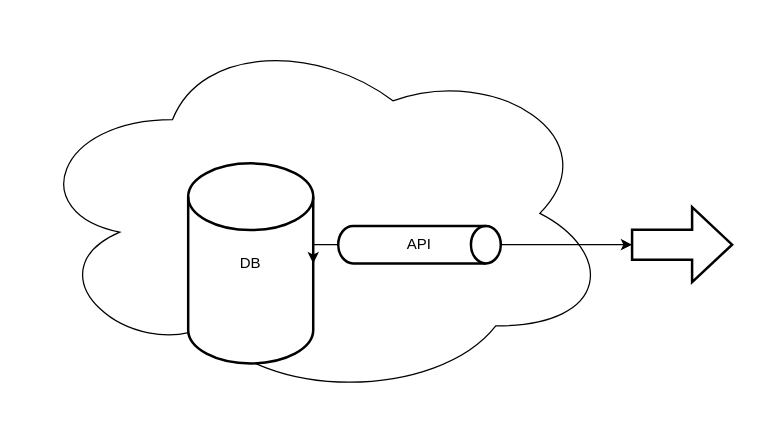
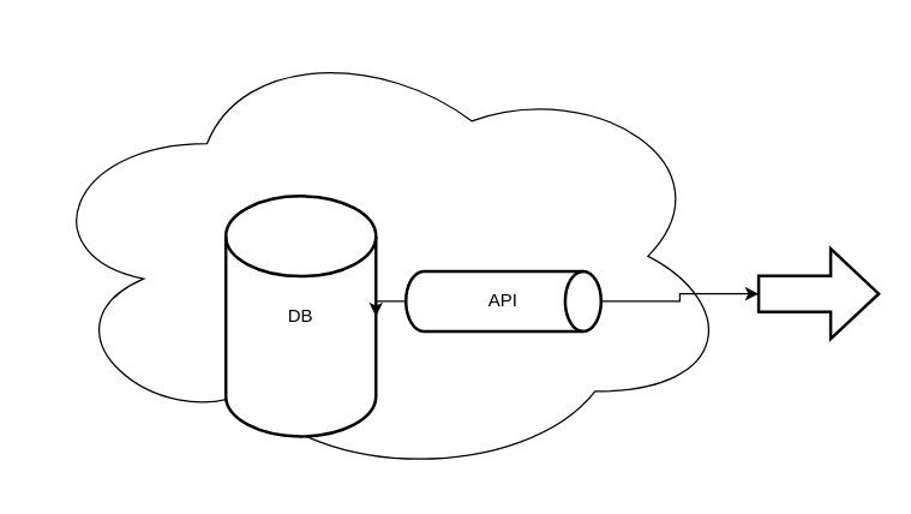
- <mxCell id="6" value="API" style="strokeWidth=2;html=1;shape=mxgraph.flowchart.direct_data;whiteSpace=wrap;" vertex="1" parent="1"><mxGeometry x="270" y="180" width="130" height="30" as="geometry" /></mxCell>
+ <mxCell id="6" value="API" style="strokeWidth=2;html=1;shape=mxgraph.flowchart.direct_data;whiteSpace=wrap;" vertex="1" parent="1"><mxGeometry x="270" y="180" width="130" height="40" as="geometry" /></mxCell>
